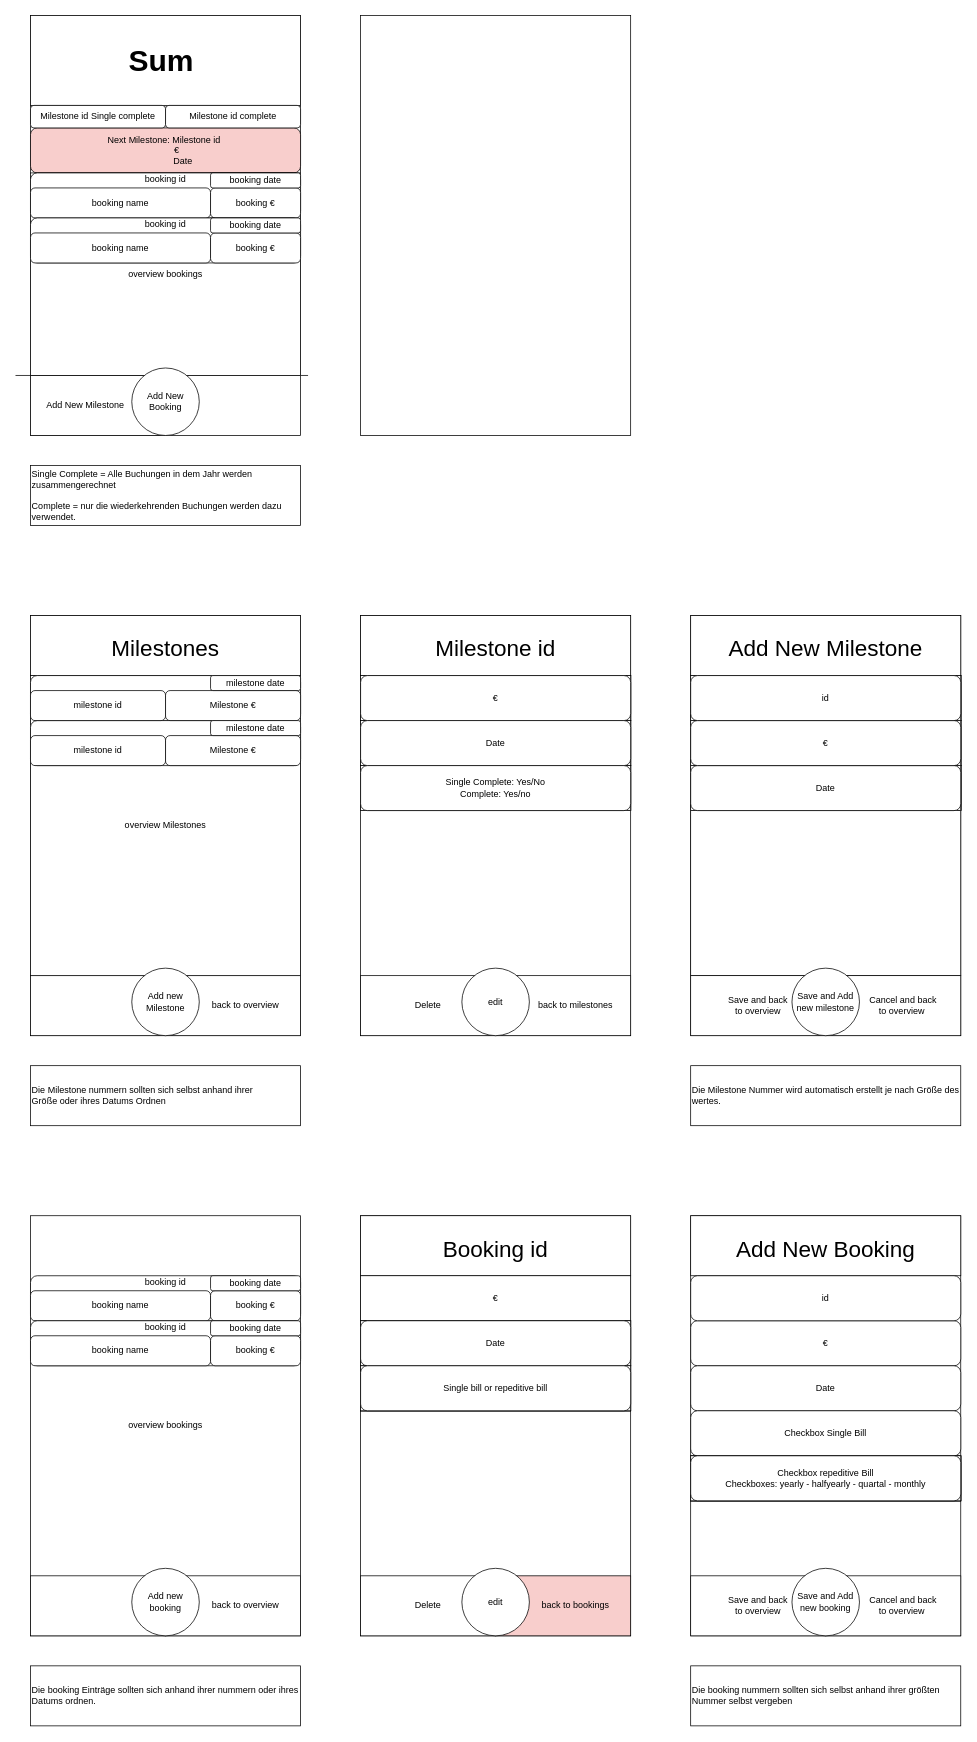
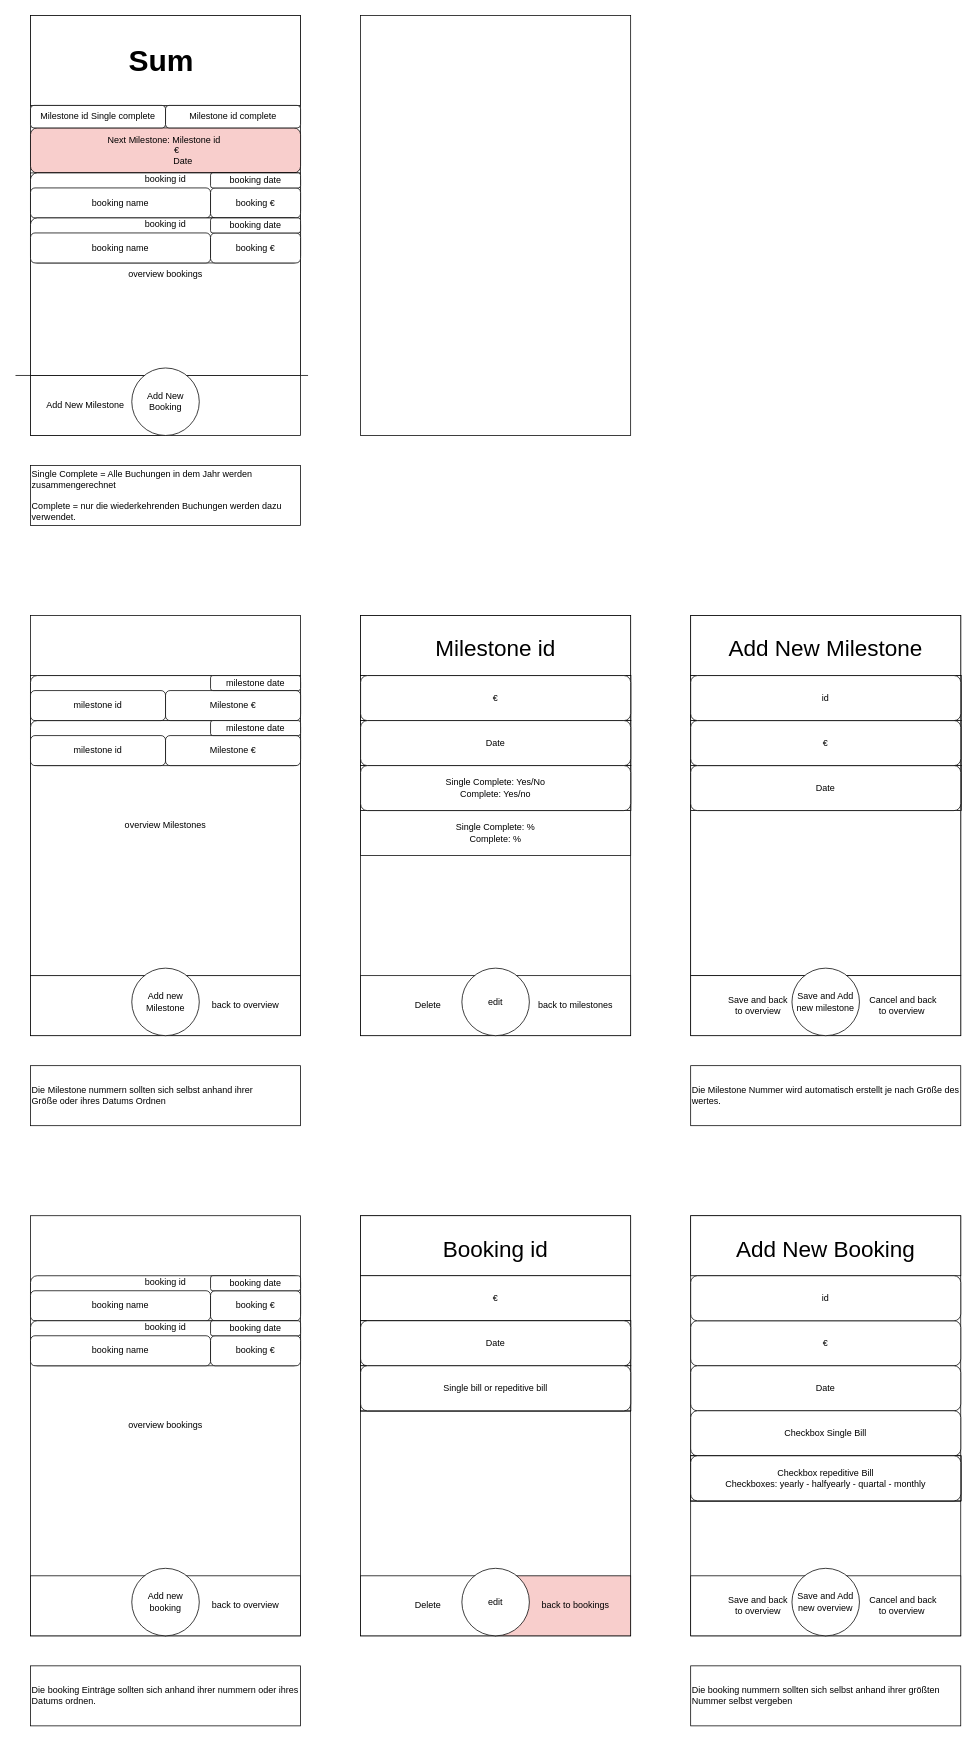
- <mxCell id="30" value="&lt;font style=&quot;font-size: 30px&quot;&gt;Milestones&lt;/font&gt;" style="rounded=0;whiteSpace=wrap;html=1;fontSize=40;" parent="1" vertex="1"><mxGeometry x="40" y="820" width="360" height="80" as="geometry" /></mxCell>
+ <mxCell id="47" value="Single Complete: %&lt;br&gt;Complete: %" style="rounded=0;whiteSpace=wrap;html=1;fontSize=12;" parent="1" vertex="1"><mxGeometry x="480" y="1080" width="360" height="60" as="geometry" /></mxCell>
- <mxCell id="28" value="Save and Add new booking" style="ellipse;whiteSpace=wrap;html=1;aspect=fixed;" parent="1" vertex="1"><mxGeometry x="1055" y="2090" width="90" height="90" as="geometry" /></mxCell>
+ <mxCell id="28" value="Save and Add new overview" style="ellipse;whiteSpace=wrap;html=1;aspect=fixed;" parent="1" vertex="1"><mxGeometry x="1055" y="2090" width="90" height="90" as="geometry" /></mxCell>
